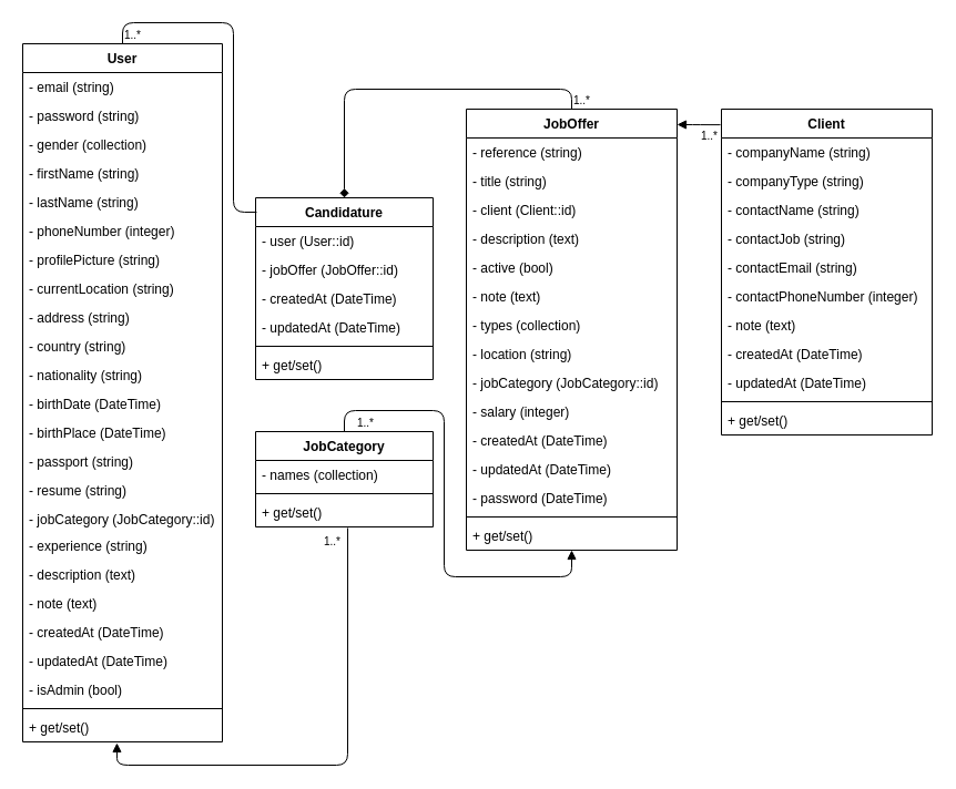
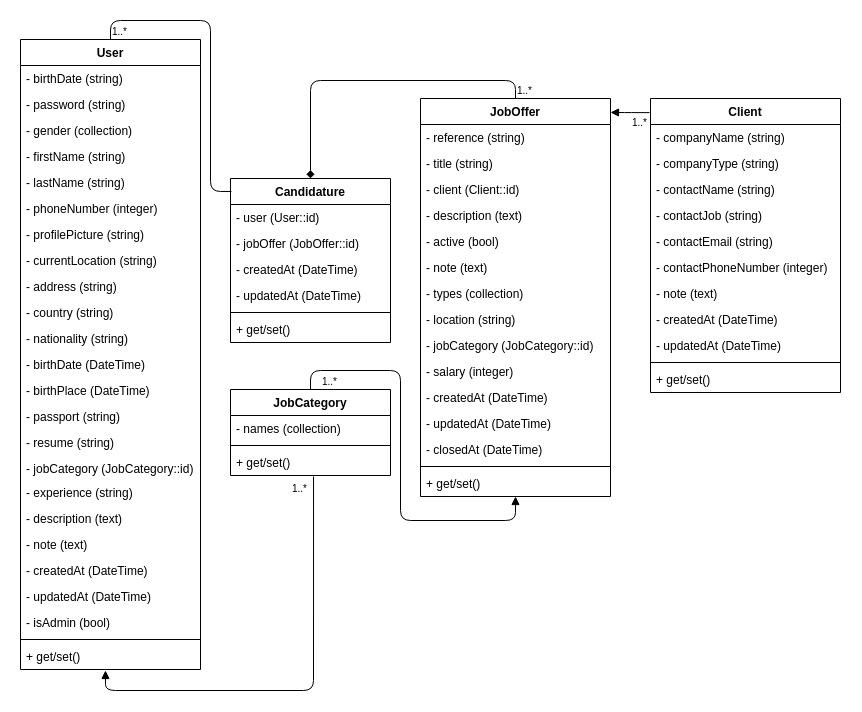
- <mxCell id="3" value="- email (string)&#10;" style="text;strokeColor=none;fillColor=none;align=left;verticalAlign=top;spacingLeft=4;spacingRight=4;overflow=hidden;rotatable=0;points=[[0,0.5],[1,0.5]];portConstraint=eastwest;" parent="2" vertex="1"><mxGeometry y="26" width="180" height="26" as="geometry" /></mxCell>
+ <mxCell id="3" value="- birthDate (string)&#10;" style="text;strokeColor=none;fillColor=none;align=left;verticalAlign=top;spacingLeft=4;spacingRight=4;overflow=hidden;rotatable=0;points=[[0,0.5],[1,0.5]];portConstraint=eastwest;" parent="2" vertex="1"><mxGeometry y="26" width="180" height="26" as="geometry" /></mxCell>
- <mxCell id="52" value="- password (DateTime)" style="text;strokeColor=none;fillColor=none;align=left;verticalAlign=top;spacingLeft=4;spacingRight=4;overflow=hidden;rotatable=0;points=[[0,0.5],[1,0.5]];portConstraint=eastwest;" parent="39" vertex="1"><mxGeometry y="338" width="190" height="26" as="geometry" /></mxCell>
+ <mxCell id="52" value="- closedAt (DateTime)" style="text;strokeColor=none;fillColor=none;align=left;verticalAlign=top;spacingLeft=4;spacingRight=4;overflow=hidden;rotatable=0;points=[[0,0.5],[1,0.5]];portConstraint=eastwest;" parent="39" vertex="1"><mxGeometry y="338" width="190" height="26" as="geometry" /></mxCell>
